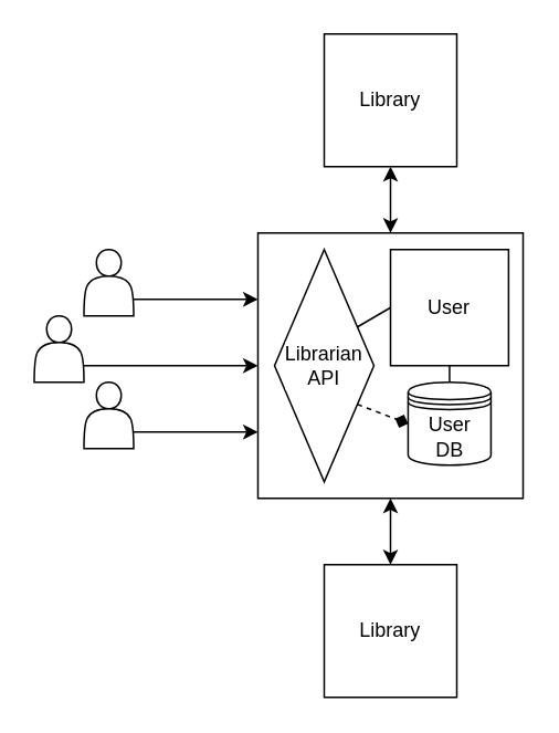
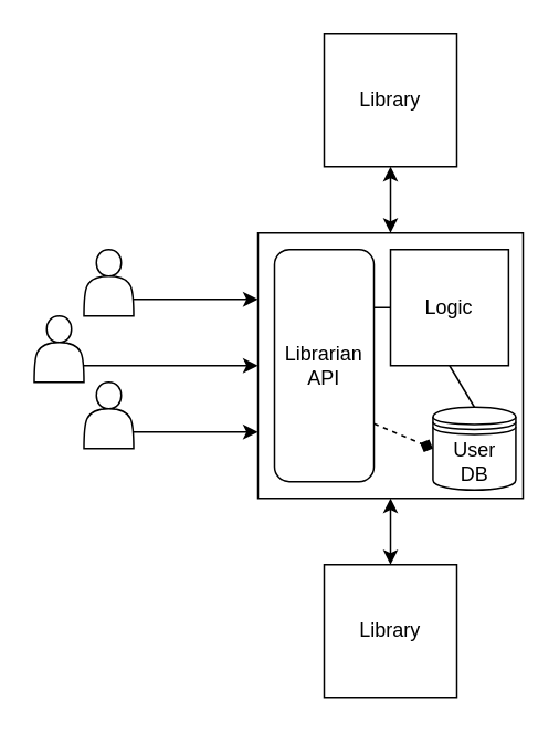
- <mxCell id="7" value="&lt;div&gt;User&lt;/div&gt;" style="rounded=0;whiteSpace=wrap;html=1;shadow=0;dashed=0;labelBackgroundColor=default;strokeColor=default;align=center;verticalAlign=middle;fontFamily=Helvetica;fontSize=12;fontColor=default;fillColor=default;" vertex="1" parent="1"><mxGeometry x="235" y="150" width="71.25" height="70" as="geometry" /></mxCell>
+ <mxCell id="7" value="&lt;div&gt;Logic&lt;/div&gt;" style="rounded=0;whiteSpace=wrap;html=1;shadow=0;dashed=0;labelBackgroundColor=default;strokeColor=default;align=center;verticalAlign=middle;fontFamily=Helvetica;fontSize=12;fontColor=default;fillColor=default;" vertex="1" parent="1"><mxGeometry x="235" y="150" width="71.25" height="70" as="geometry" /></mxCell>
- <mxCell id="3" value="&lt;div&gt;Librarian&lt;/div&gt;&lt;div&gt;API&lt;br&gt;&lt;/div&gt;" style="rhombus;whiteSpace=wrap;html=1;shadow=0;dashed=0;labelBackgroundColor=default;strokeColor=default;align=center;verticalAlign=middle;fontFamily=Helvetica;fontSize=12;fontColor=default;fillColor=default;" vertex="1" parent="1"><mxGeometry x="165" y="150" width="60" height="140" as="geometry" /></mxCell>
+ <mxCell id="3" value="&lt;div&gt;Librarian&lt;/div&gt;&lt;div&gt;API&lt;br&gt;&lt;/div&gt;" style="rounded=1;whiteSpace=wrap;html=1;shadow=0;dashed=0;labelBackgroundColor=default;strokeColor=default;align=center;verticalAlign=middle;fontFamily=Helvetica;fontSize=12;fontColor=default;fillColor=default;" vertex="1" parent="1"><mxGeometry x="165" y="150" width="60" height="140" as="geometry" /></mxCell>
- <mxCell id="6" value="&lt;div&gt;User&lt;/div&gt;&lt;div&gt;DB&lt;br&gt;&lt;/div&gt;" style="shape=datastore;whiteSpace=wrap;html=1;shadow=0;dashed=0;labelBackgroundColor=default;strokeColor=default;align=center;verticalAlign=middle;fontFamily=Helvetica;fontSize=12;fontColor=default;fillColor=default;" vertex="1" parent="1"><mxGeometry x="245.62" y="230" width="50" height="50" as="geometry" /></mxCell>
+ <mxCell id="6" value="&lt;div&gt;User&lt;/div&gt;&lt;div&gt;DB&lt;br&gt;&lt;/div&gt;" style="shape=datastore;whiteSpace=wrap;html=1;shadow=0;dashed=0;labelBackgroundColor=default;strokeColor=default;align=center;verticalAlign=middle;fontFamily=Helvetica;fontSize=12;fontColor=default;fillColor=default;" vertex="1" parent="1"><mxGeometry x="260.62" y="245" width="50" height="50" as="geometry" /></mxCell>
